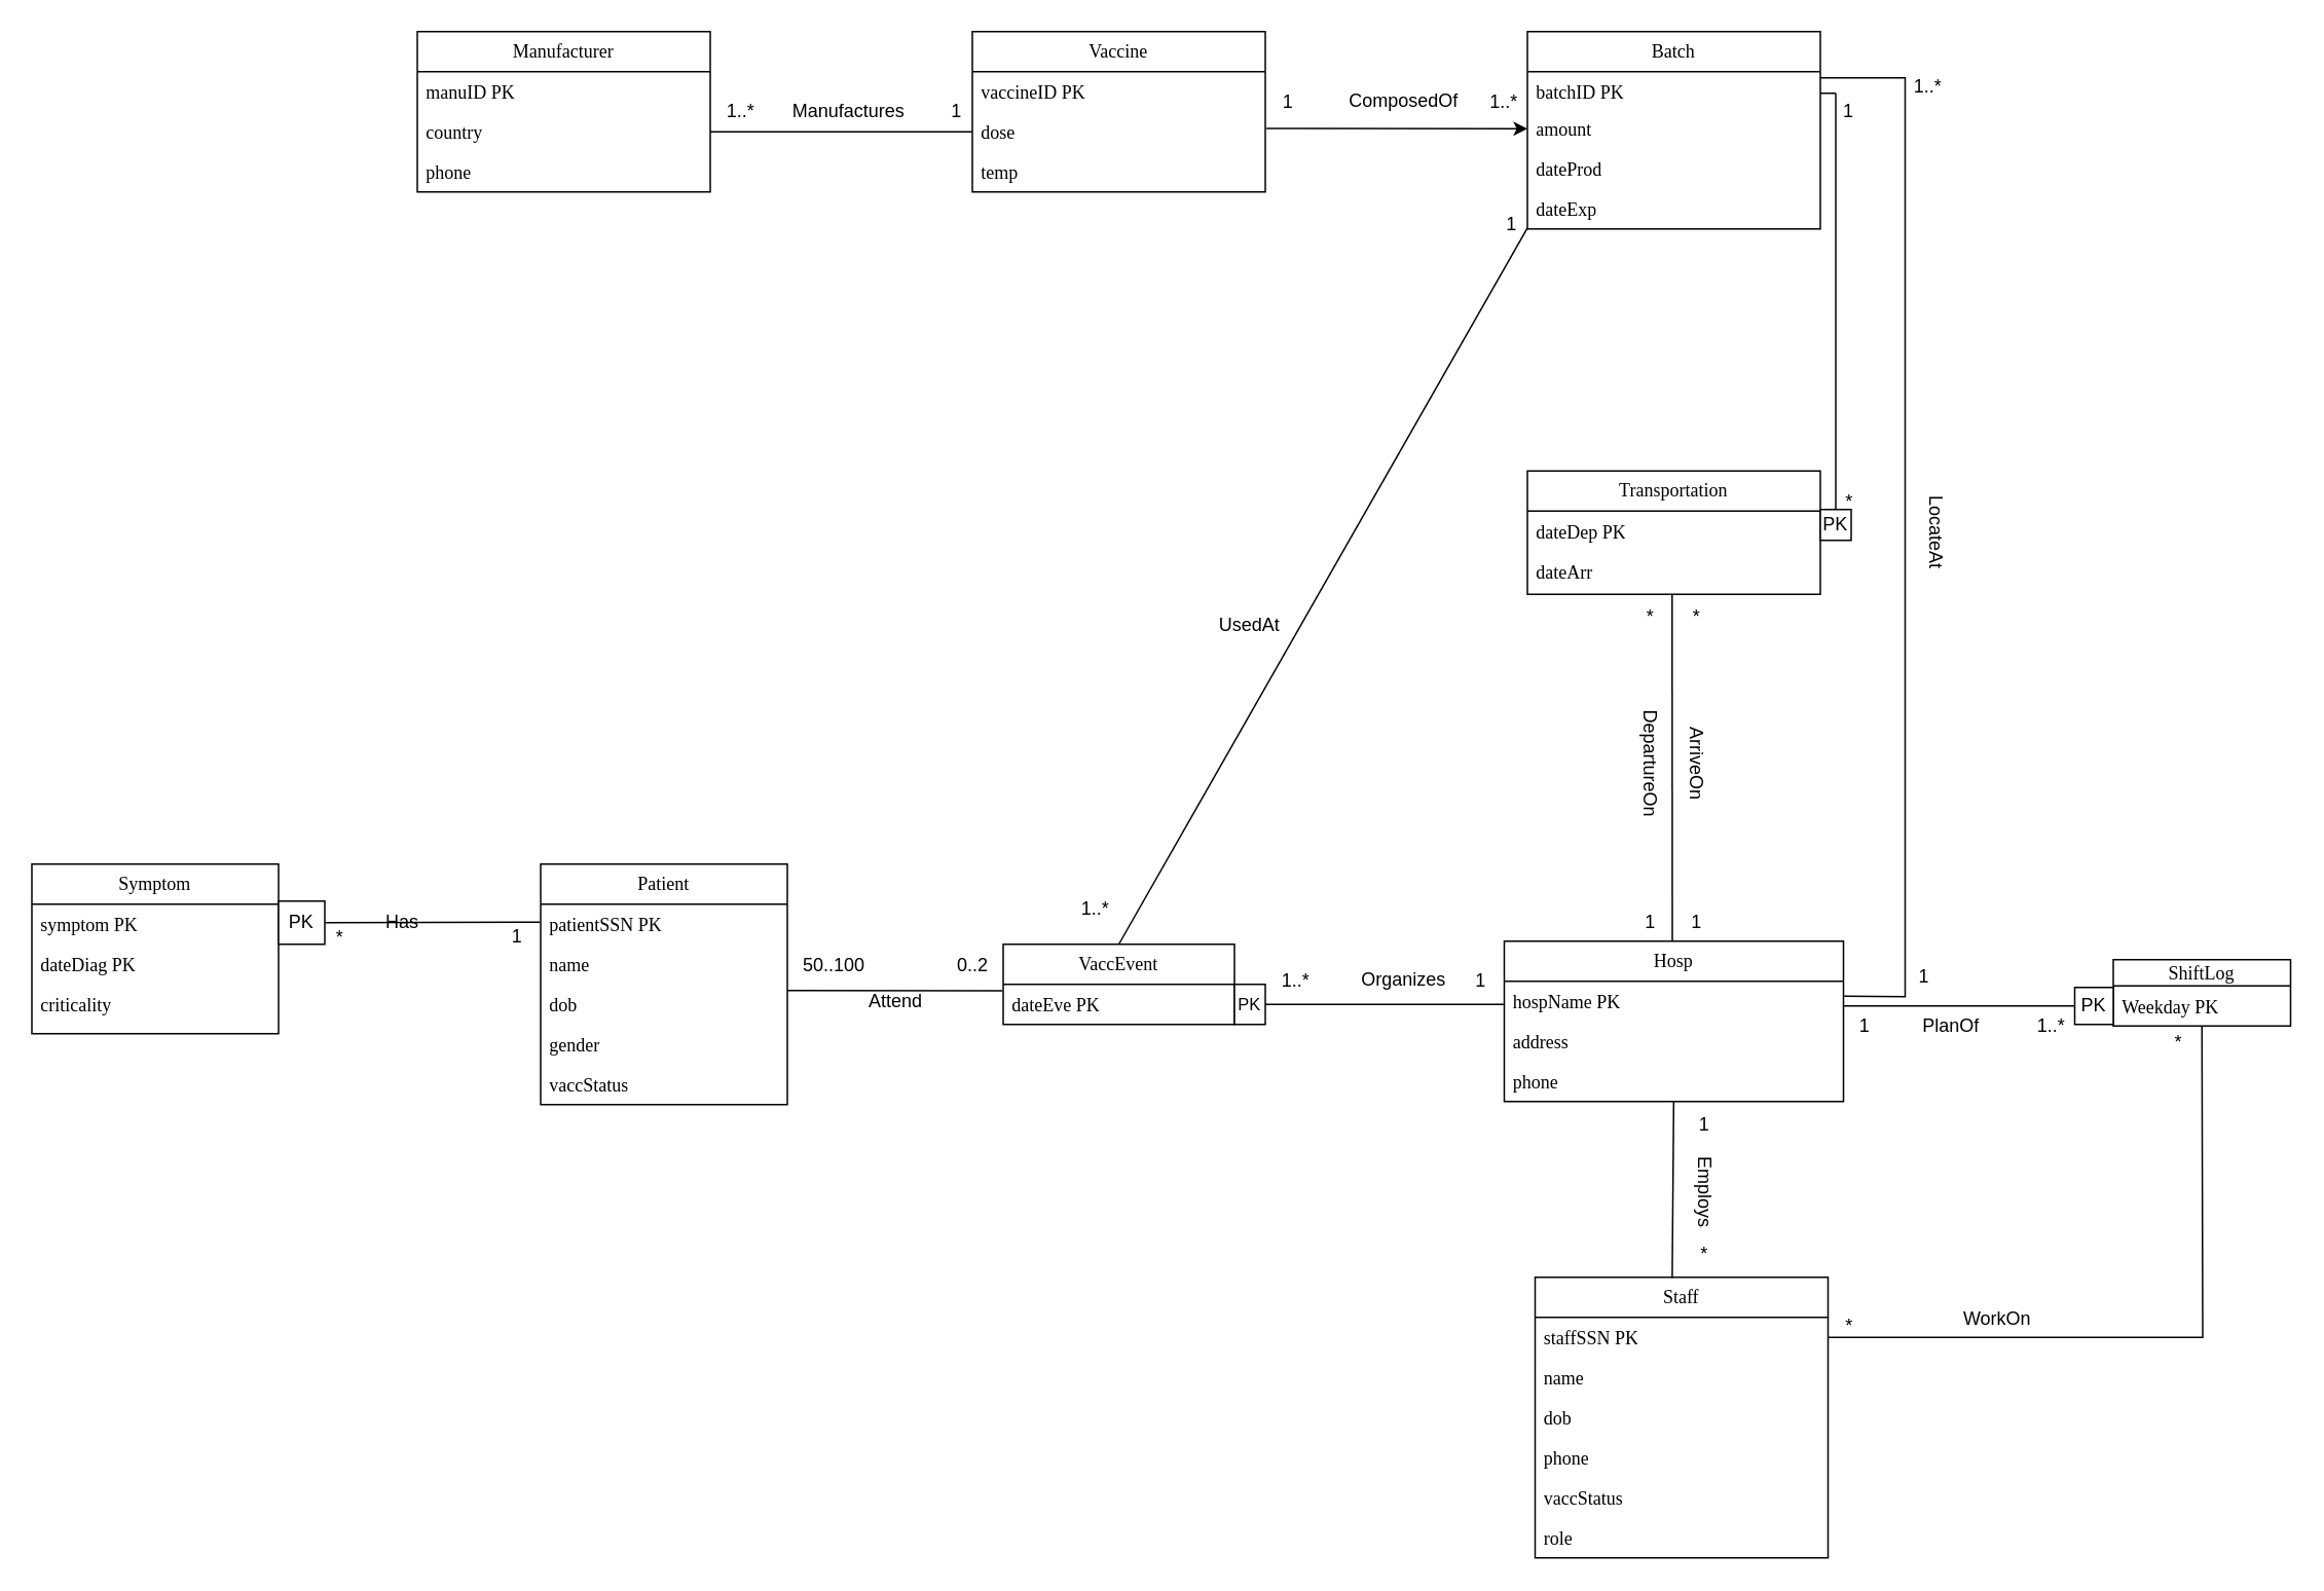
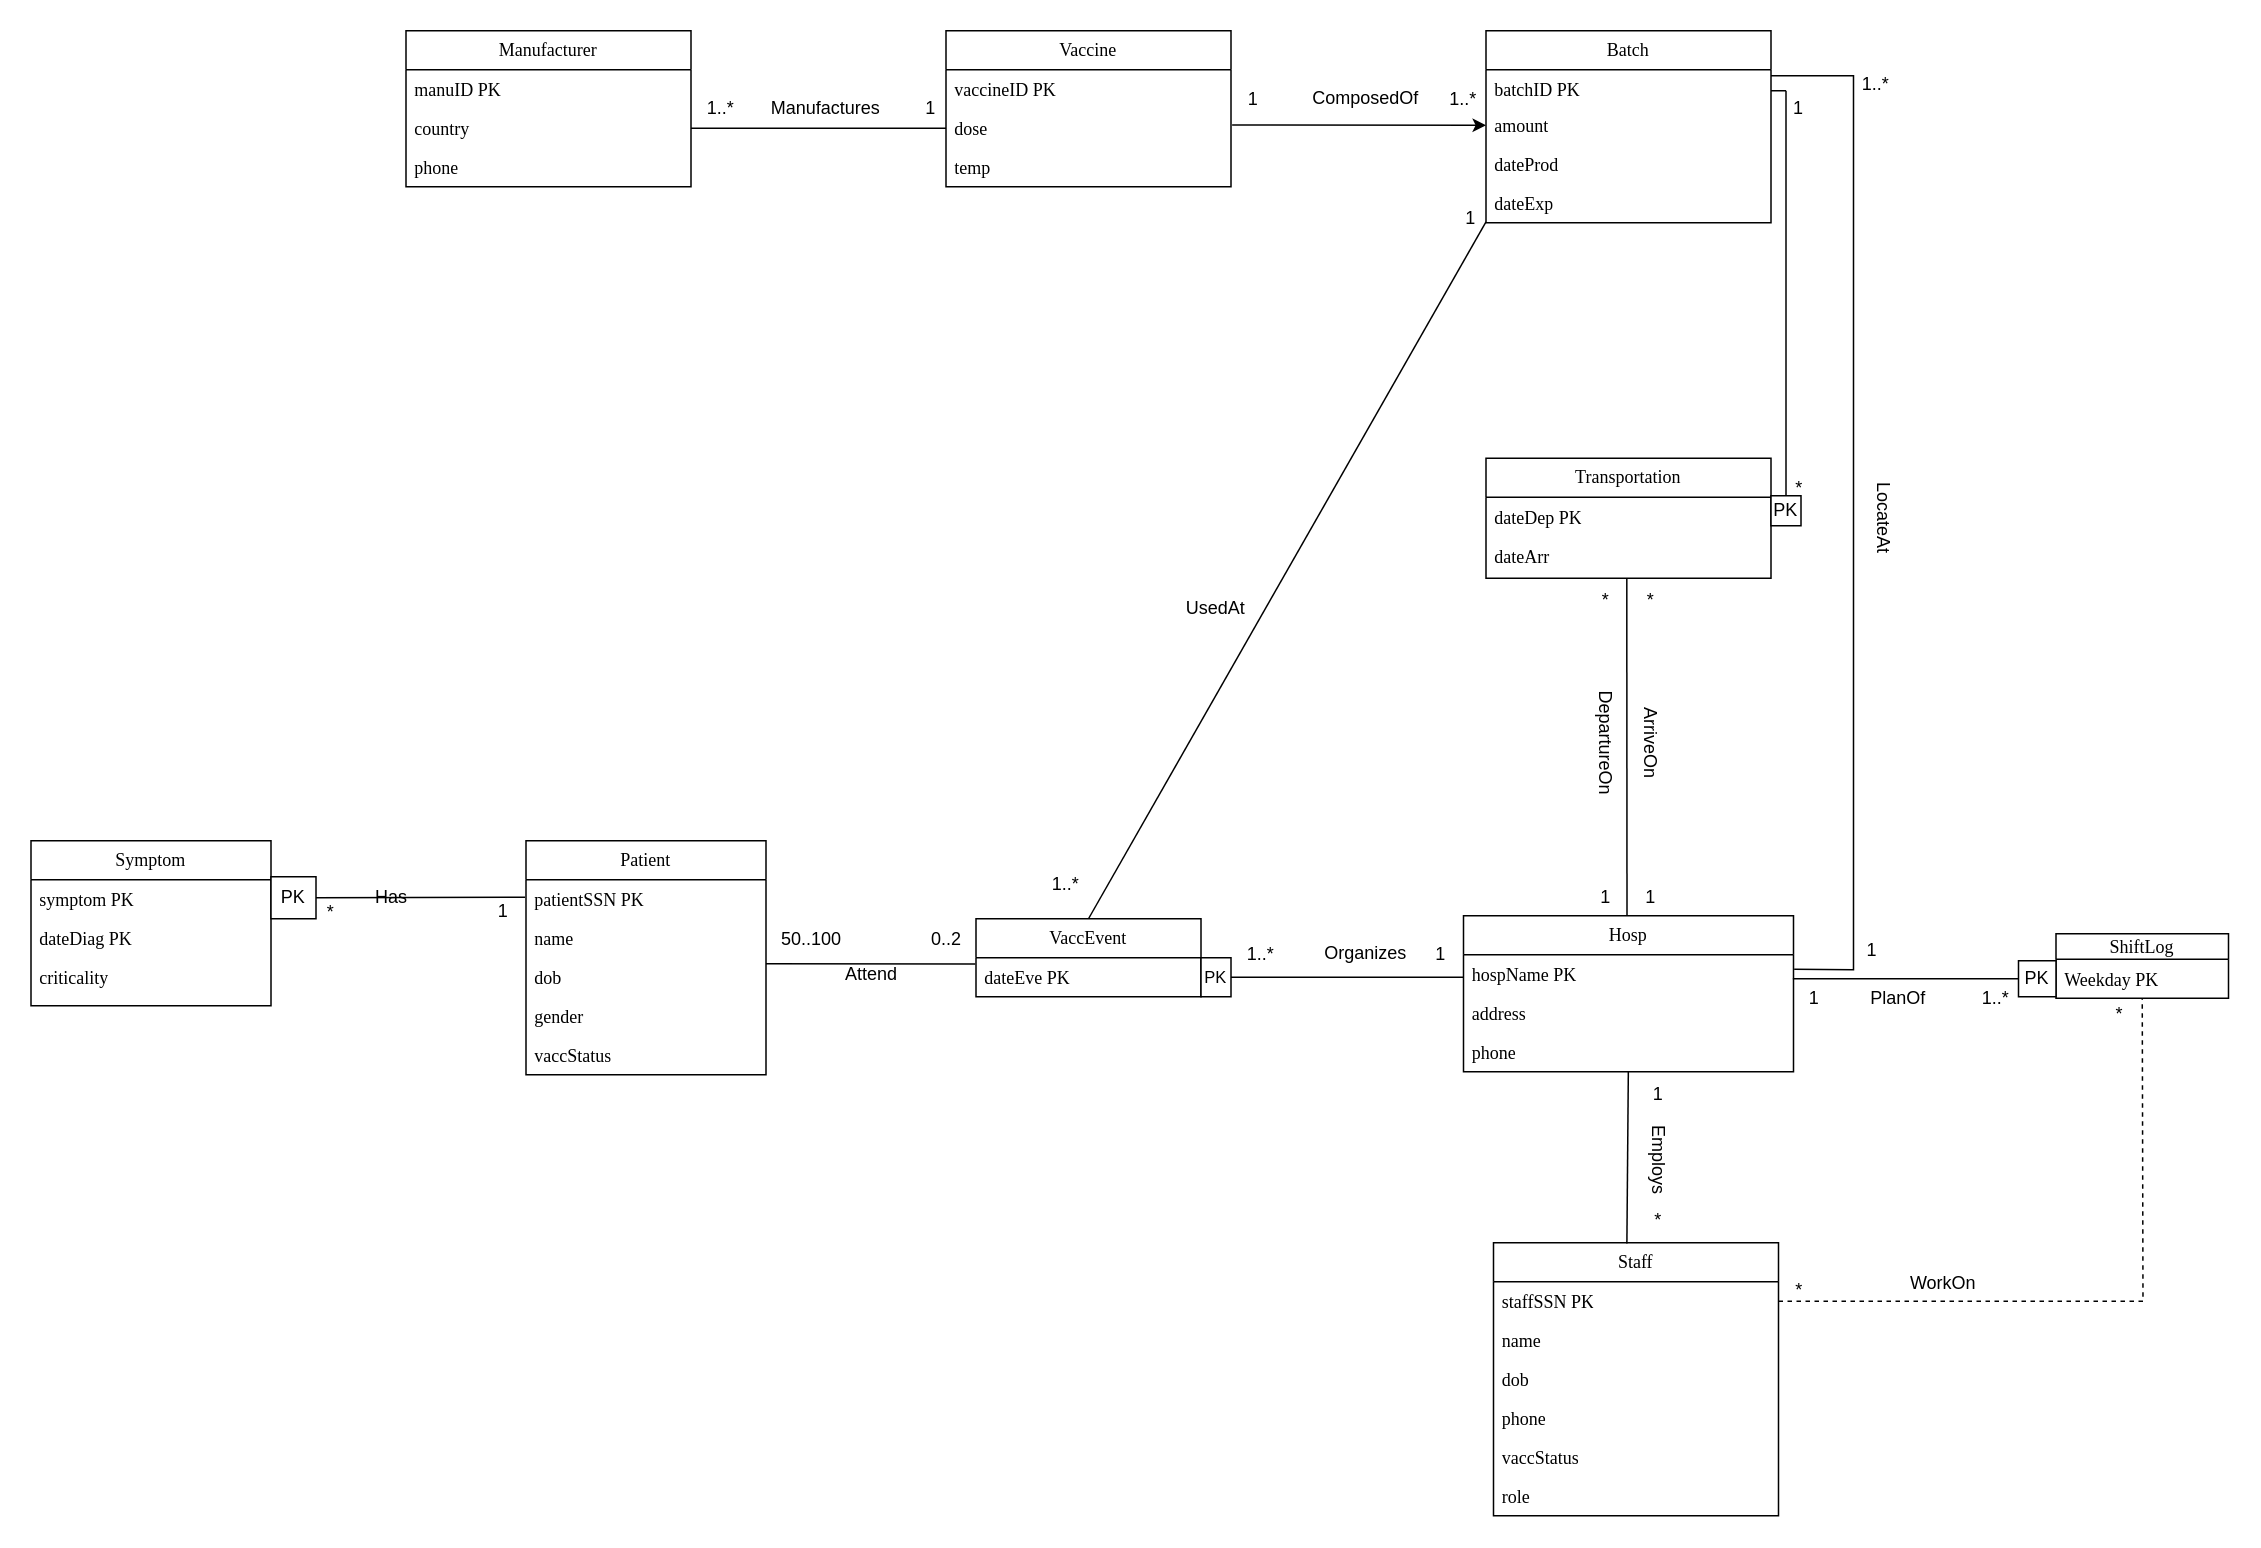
- <mxCell id="72" value="" style="endArrow=none;html=1;rounded=0;exitX=1;exitY=0.5;exitDx=0;exitDy=0;entryX=0.5;entryY=1;entryDx=0;entryDy=0;" parent="1" target="28" edge="1" source="31"><mxGeometry width="50" height="50" relative="1" as="geometry"><mxPoint x="1190" y="870" as="sourcePoint" /><mxPoint x="1425" y="670" as="targetPoint" /><Array as="points"><mxPoint x="1428" y="867" /></Array></mxGeometry></mxCell>
+ <mxCell id="72" value="" style="endArrow=none;html=1;rounded=0;exitX=1;exitY=0.5;exitDx=0;exitDy=0;entryX=0.5;entryY=1;entryDx=0;entryDy=0;dashed=1;" parent="1" target="28" edge="1" source="31"><mxGeometry width="50" height="50" relative="1" as="geometry"><mxPoint x="1190" y="870" as="sourcePoint" /><mxPoint x="1425" y="670" as="targetPoint" /><Array as="points"><mxPoint x="1428" y="867" /></Array></mxGeometry></mxCell>
